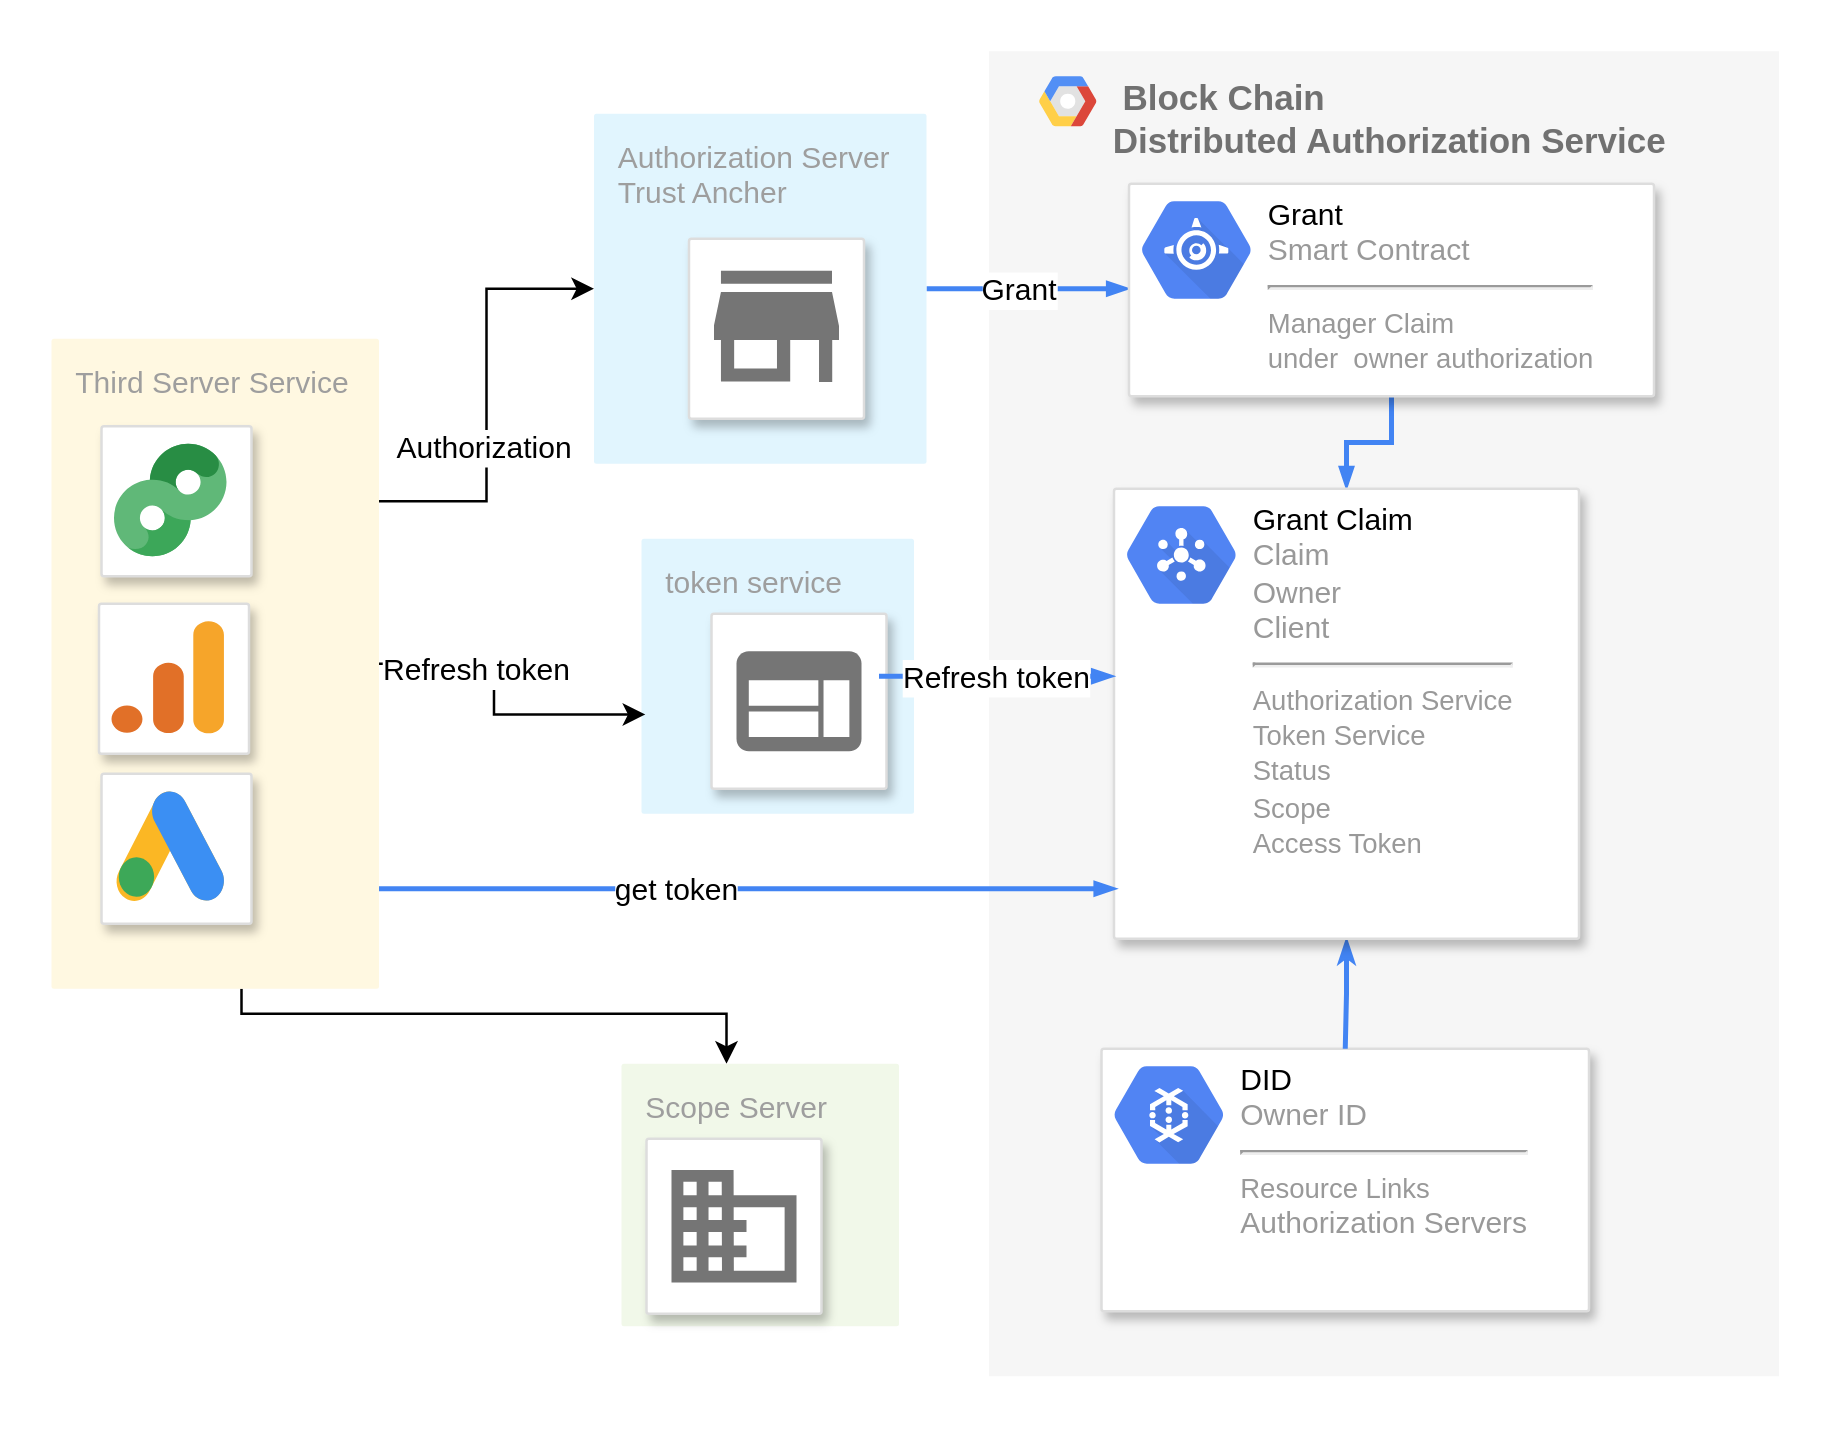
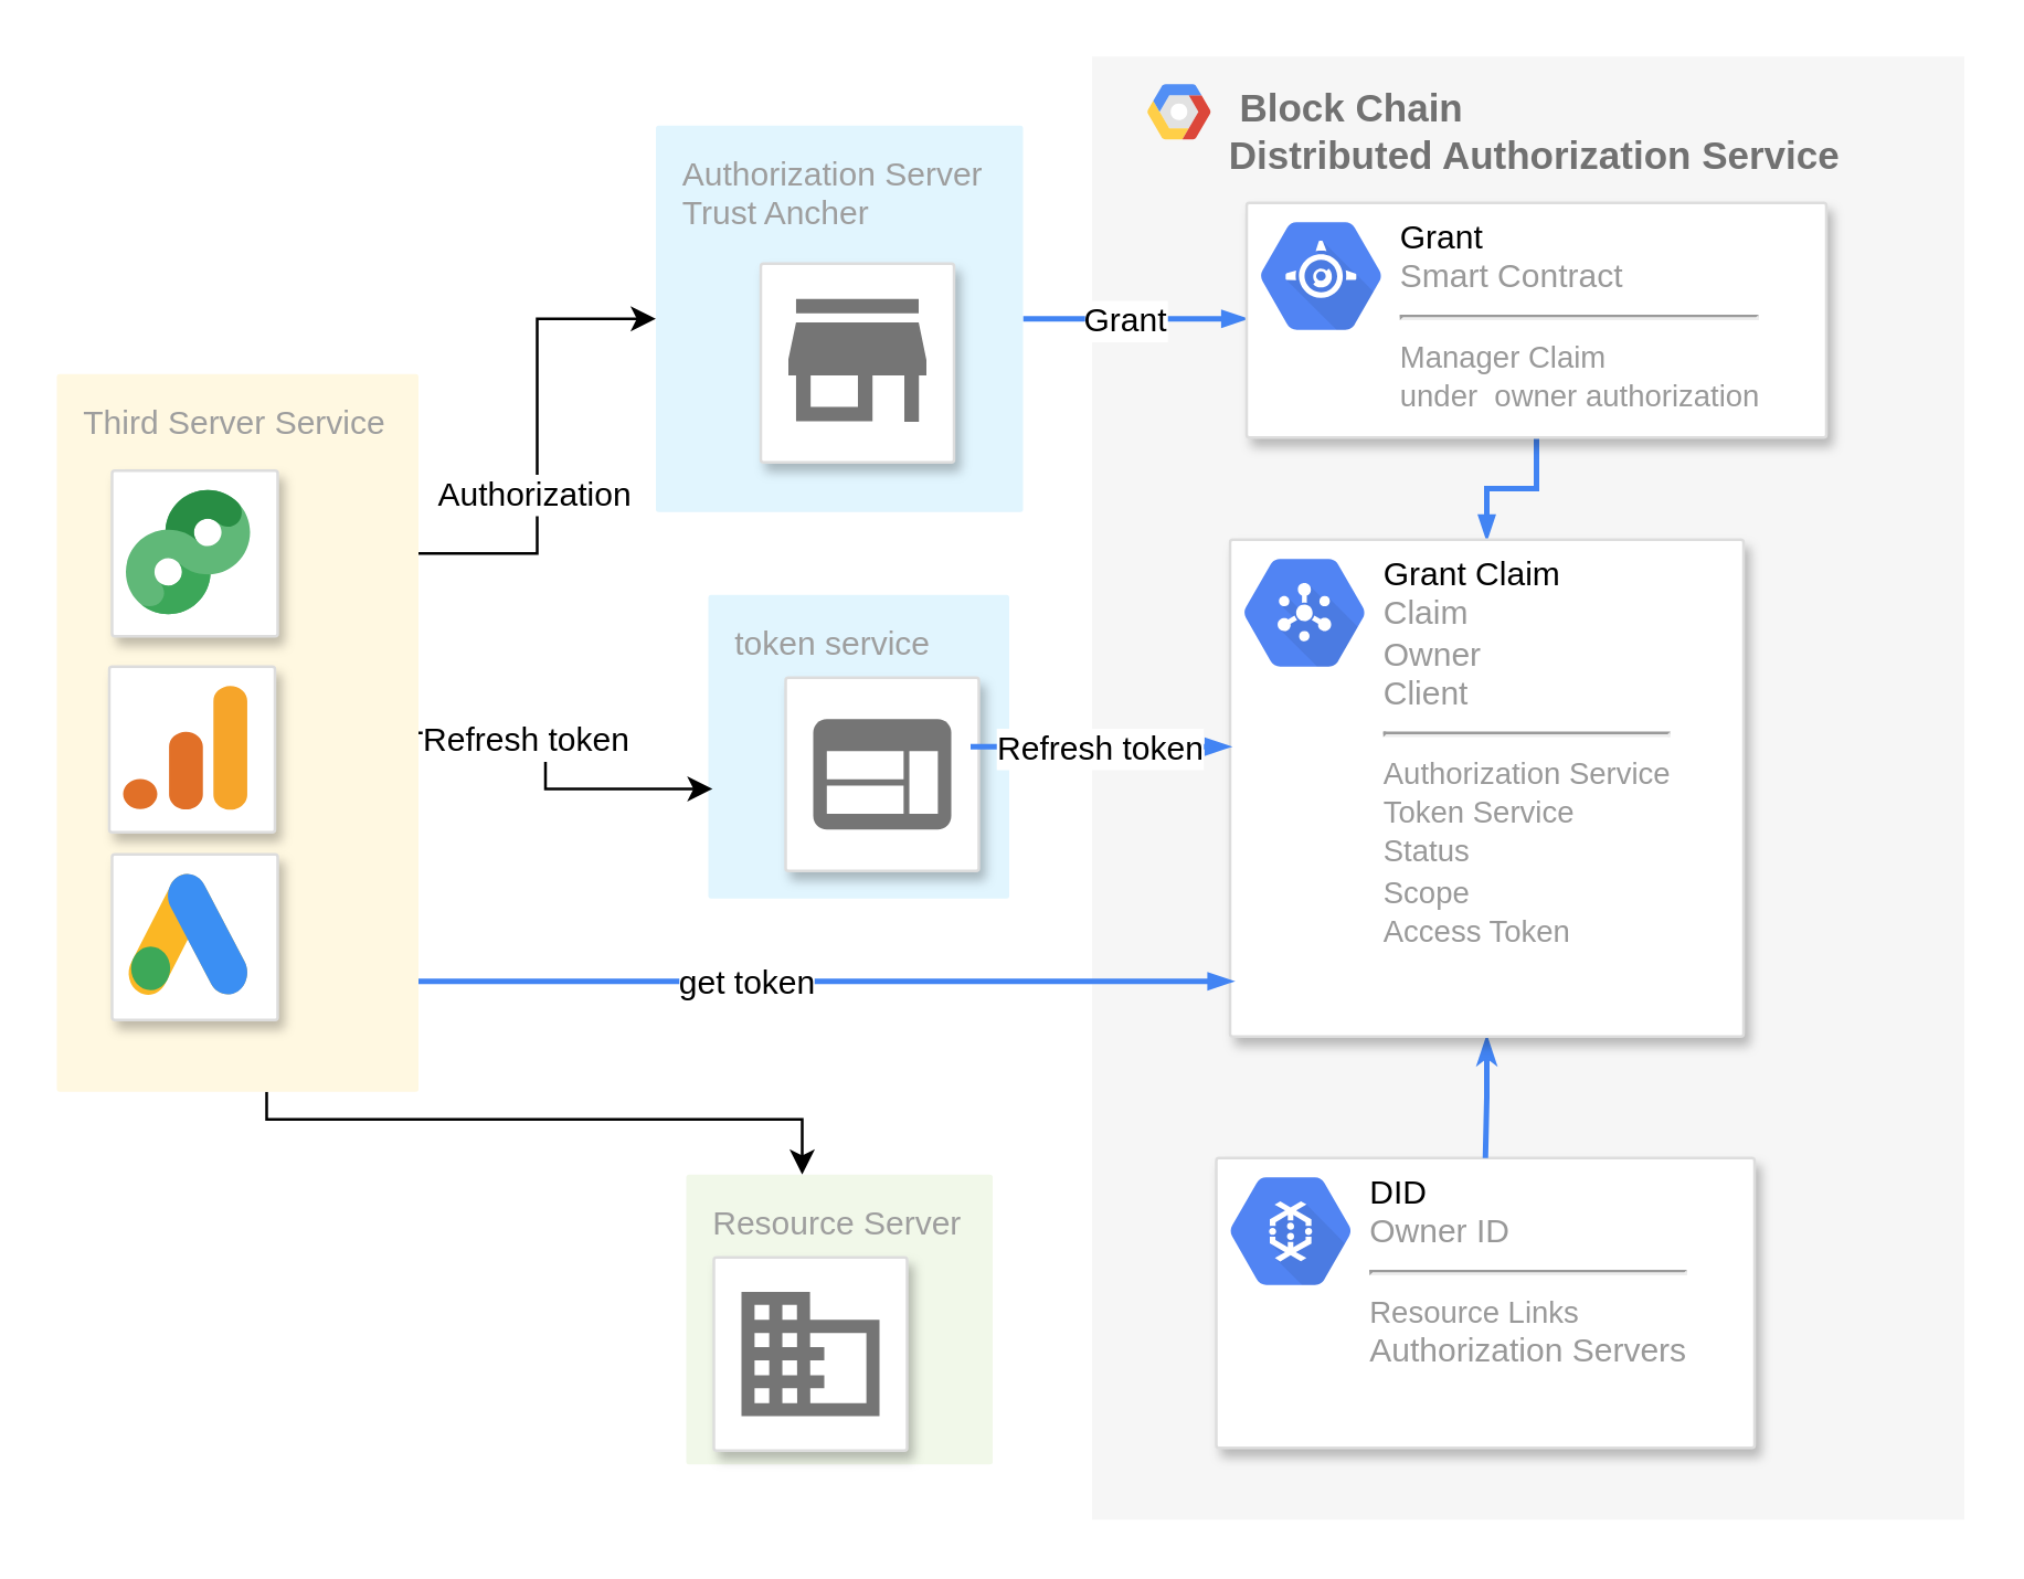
- <mxCell id="16" value="Scope Server&lt;br&gt;" style="rounded=1;absoluteArcSize=1;arcSize=2;html=1;strokeColor=none;gradientColor=none;shadow=0;dashed=0;fontSize=12;fontColor=#9E9E9E;align=left;verticalAlign=top;spacing=10;spacingTop=-4;fillColor=#F1F8E9;" parent="1" vertex="1"><mxGeometry x="248" y="425" width="111" height="105" as="geometry" /></mxCell>
+ <mxCell id="16" value="Resource Server&lt;br&gt;" style="rounded=1;absoluteArcSize=1;arcSize=2;html=1;strokeColor=none;gradientColor=none;shadow=0;dashed=0;fontSize=12;fontColor=#9E9E9E;align=left;verticalAlign=top;spacing=10;spacingTop=-4;fillColor=#F1F8E9;" parent="1" vertex="1"><mxGeometry x="248" y="425" width="111" height="105" as="geometry" /></mxCell>
